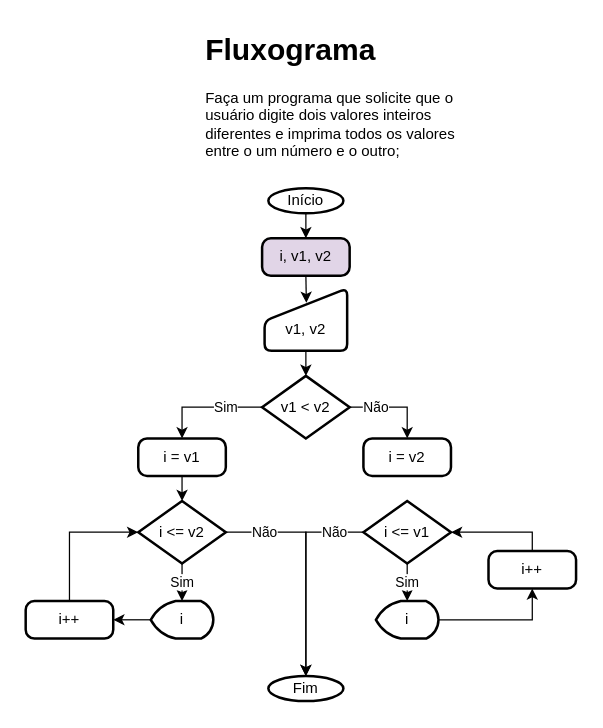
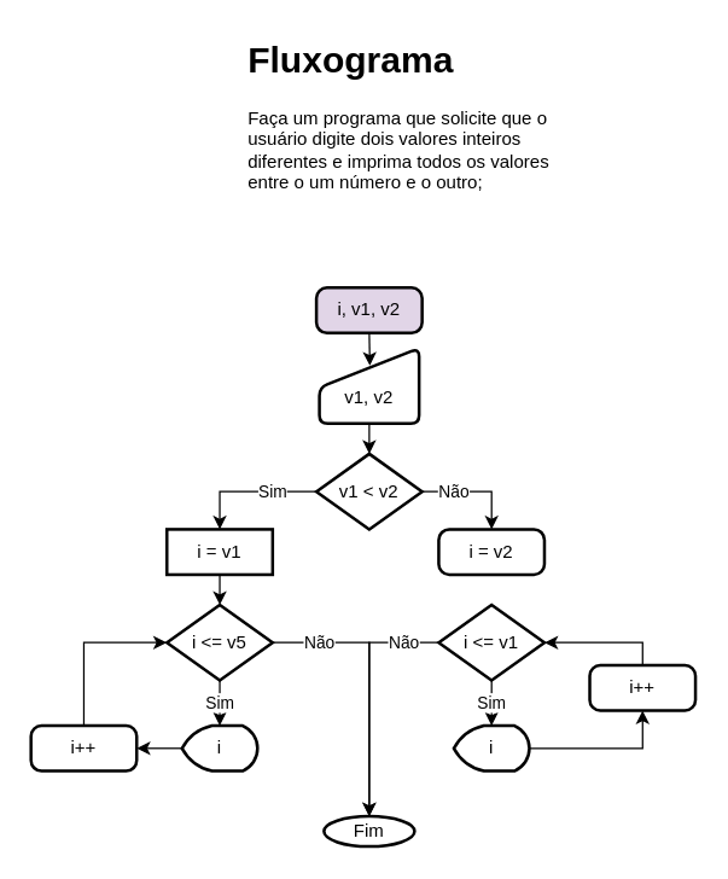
- <mxCell id="4" value="Início" style="strokeWidth=2;html=1;shape=mxgraph.flowchart.start_1;whiteSpace=wrap;" vertex="1" parent="1"><mxGeometry x="214" y="150" width="60" height="20" as="geometry" /></mxCell>
- <mxCell id="3" style="edgeStyle=orthogonalEdgeStyle;rounded=0;orthogonalLoop=1;jettySize=auto;html=1;exitX=0.5;exitY=1;exitDx=0;exitDy=0;exitPerimeter=0;entryX=0.5;entryY=0;entryDx=0;entryDy=0;" edge="1" parent="1" source="4" target="5"><mxGeometry relative="1" as="geometry" /></mxCell>
- <mxCell id="12" value="i = v1" style="rounded=1;whiteSpace=wrap;html=1;absoluteArcSize=1;arcSize=14;strokeWidth=2;" vertex="1" parent="1"><mxGeometry x="110" y="350" width="70" height="30" as="geometry" /></mxCell>
+ <mxCell id="12" value="i = v1" style="whiteSpace=wrap;html=1;absoluteArcSize=1;arcSize=14;strokeWidth=2;rounded=0;" vertex="1" parent="1"><mxGeometry x="110" y="350" width="70" height="30" as="geometry" /></mxCell>
- <mxCell id="14" value="i &amp;lt;= v2" style="strokeWidth=2;html=1;shape=mxgraph.flowchart.decision;whiteSpace=wrap;" vertex="1" parent="1"><mxGeometry x="110" y="400" width="70" height="50" as="geometry" /></mxCell>
+ <mxCell id="14" value="i &amp;lt;= v5" style="strokeWidth=2;html=1;shape=mxgraph.flowchart.decision;whiteSpace=wrap;" vertex="1" parent="1"><mxGeometry x="110" y="400" width="70" height="50" as="geometry" /></mxCell>
